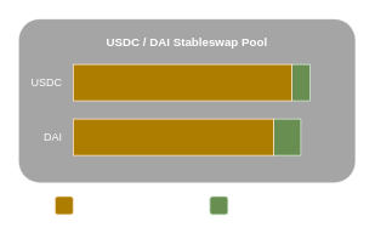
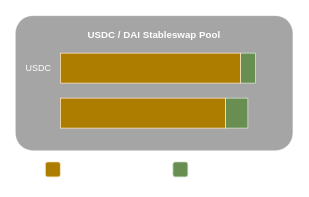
- <mxCell id="8" value="DAI" style="text;html=1;strokeColor=none;fillColor=none;align=right;verticalAlign=middle;whiteSpace=wrap;rounded=0;fontColor=#FFFFFF;" parent="1" vertex="1"><mxGeometry x="20" y="130" width="50" height="40" as="geometry" /></mxCell>
